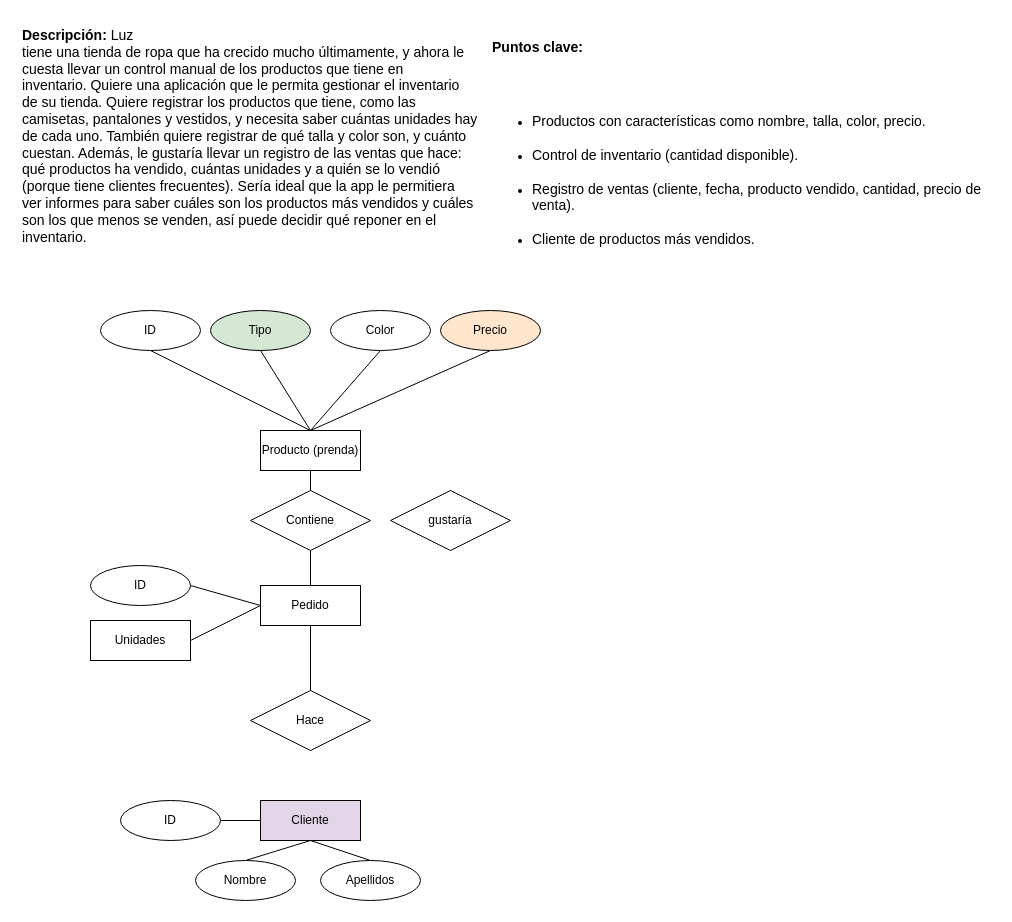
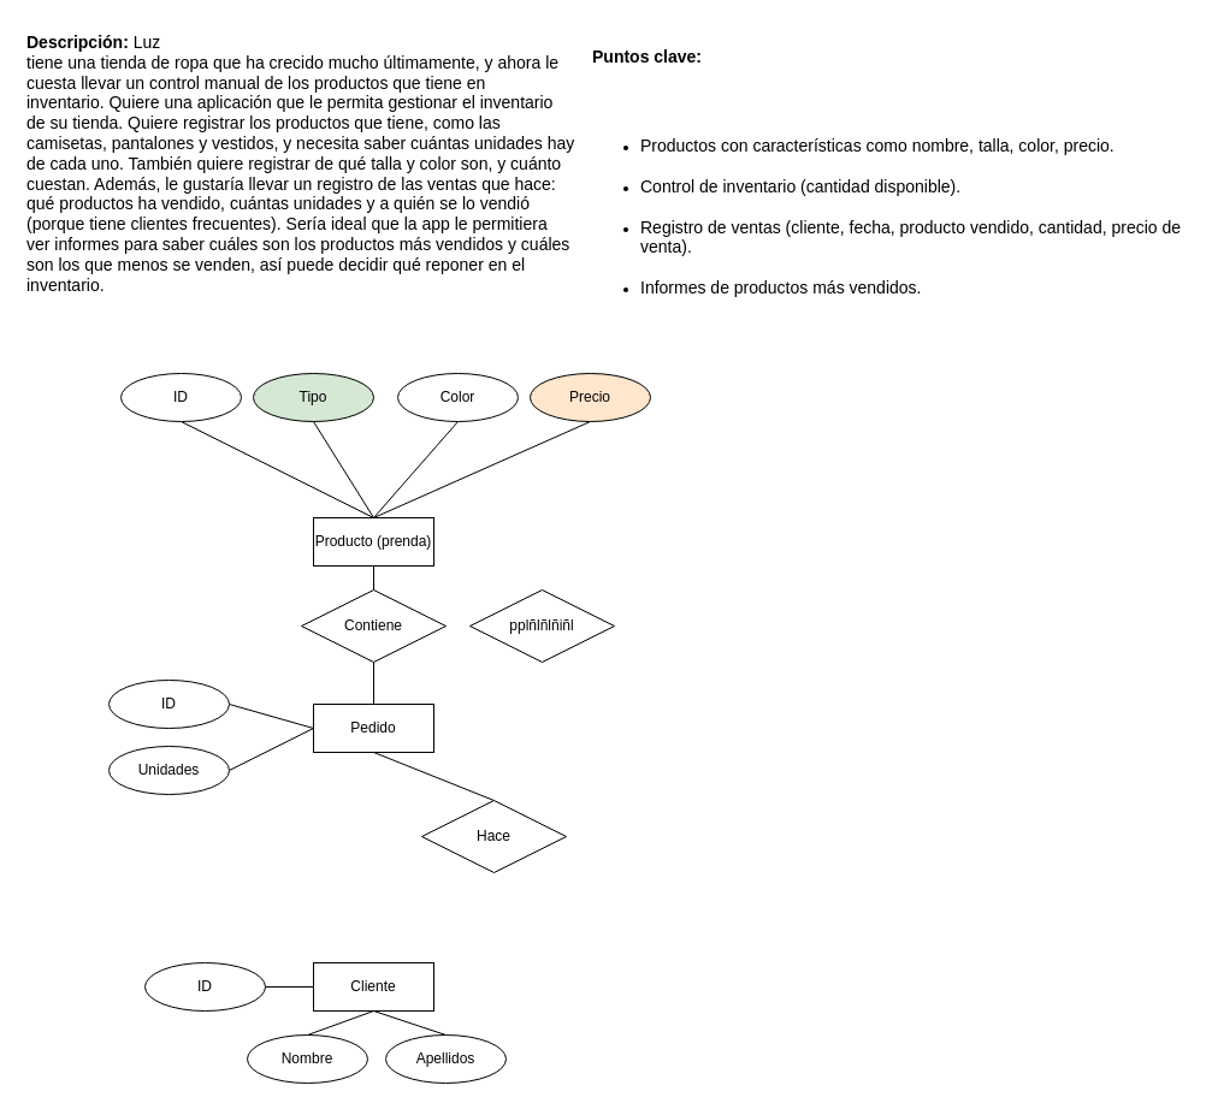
- <mxCell id="3" value="&lt;p id=&quot;yui_3_17_2_1_1758032268555_25&quot;&gt;&lt;strong&gt;&lt;font style=&quot;font-size: 14px;&quot;&gt;Puntos clave:&lt;/font&gt;&lt;/strong&gt;&lt;/p&gt;&lt;font style=&quot;font-size: 14px;&quot;&gt;&lt;br&gt;&lt;/font&gt;&lt;ul&gt;&lt;font style=&quot;font-size: 14px;&quot;&gt;&lt;br&gt;&lt;/font&gt;&lt;li&gt;&lt;font style=&quot;font-size: 14px;&quot;&gt;Productos con características como nombre, talla, color, precio.&lt;/font&gt;&lt;/li&gt;&lt;font style=&quot;font-size: 14px;&quot;&gt;&lt;br&gt;&lt;/font&gt;&lt;li&gt;&lt;font style=&quot;font-size: 14px;&quot;&gt;Control de inventario (cantidad disponible).&lt;/font&gt;&lt;/li&gt;&lt;font style=&quot;font-size: 14px;&quot;&gt;&lt;br&gt;&lt;/font&gt;&lt;li&gt;&lt;font style=&quot;font-size: 14px;&quot;&gt;Registro de ventas (cliente, fecha, producto vendido, cantidad, precio de venta).&lt;/font&gt;&lt;/li&gt;&lt;font style=&quot;font-size: 14px;&quot;&gt;&lt;br&gt;&lt;/font&gt;&lt;li&gt;&lt;font style=&quot;font-size: 14px;&quot;&gt;Cliente de productos más vendidos.&lt;/font&gt;&lt;/li&gt;&lt;br&gt;&lt;/ul&gt;" style="text;whiteSpace=wrap;html=1;" vertex="1" parent="1"><mxGeometry x="490" width="500" height="230" as="geometry" y="20" /></mxCell>
+ <mxCell id="3" value="&lt;p id=&quot;yui_3_17_2_1_1758032268555_25&quot;&gt;&lt;strong&gt;&lt;font style=&quot;font-size: 14px;&quot;&gt;Puntos clave:&lt;/font&gt;&lt;/strong&gt;&lt;/p&gt;&lt;font style=&quot;font-size: 14px;&quot;&gt;&lt;br&gt;&lt;/font&gt;&lt;ul&gt;&lt;font style=&quot;font-size: 14px;&quot;&gt;&lt;br&gt;&lt;/font&gt;&lt;li&gt;&lt;font style=&quot;font-size: 14px;&quot;&gt;Productos con características como nombre, talla, color, precio.&lt;/font&gt;&lt;/li&gt;&lt;font style=&quot;font-size: 14px;&quot;&gt;&lt;br&gt;&lt;/font&gt;&lt;li&gt;&lt;font style=&quot;font-size: 14px;&quot;&gt;Control de inventario (cantidad disponible).&lt;/font&gt;&lt;/li&gt;&lt;font style=&quot;font-size: 14px;&quot;&gt;&lt;br&gt;&lt;/font&gt;&lt;li&gt;&lt;font style=&quot;font-size: 14px;&quot;&gt;Registro de ventas (cliente, fecha, producto vendido, cantidad, precio de venta).&lt;/font&gt;&lt;/li&gt;&lt;font style=&quot;font-size: 14px;&quot;&gt;&lt;br&gt;&lt;/font&gt;&lt;li&gt;&lt;font style=&quot;font-size: 14px;&quot;&gt;Informes de productos más vendidos.&lt;/font&gt;&lt;/li&gt;&lt;br&gt;&lt;/ul&gt;" style="text;whiteSpace=wrap;html=1;" vertex="1" parent="1"><mxGeometry x="490" width="500" height="230" as="geometry" y="20" /></mxCell>
- <mxCell id="30" value="gustaría" style="shape=rhombus;perimeter=rhombusPerimeter;whiteSpace=wrap;html=1;align=center;" vertex="1" parent="1"><mxGeometry x="390" y="490" width="120" height="60" as="geometry" /></mxCell>
+ <mxCell id="30" value="pplñlñlñiñl" style="shape=rhombus;perimeter=rhombusPerimeter;whiteSpace=wrap;html=1;align=center;" vertex="1" parent="1"><mxGeometry x="390" y="490" width="120" height="60" as="geometry" /></mxCell>
- <mxCell id="25" value="Unidades" style="whiteSpace=wrap;html=1;align=center;rounded=0;" vertex="1" parent="1"><mxGeometry x="90" y="620" width="100" height="40" as="geometry" /></mxCell>
+ <mxCell id="25" value="Unidades" style="ellipse;whiteSpace=wrap;html=1;align=center;" vertex="1" parent="1"><mxGeometry x="90" y="620" width="100" height="40" as="geometry" /></mxCell>
- <mxCell id="23" value="Hace" style="shape=rhombus;perimeter=rhombusPerimeter;whiteSpace=wrap;html=1;align=center;" vertex="1" parent="1"><mxGeometry x="250" y="690" width="120" height="60" as="geometry" /></mxCell>
+ <mxCell id="23" value="Hace" style="shape=rhombus;perimeter=rhombusPerimeter;whiteSpace=wrap;html=1;align=center;" vertex="1" parent="1"><mxGeometry x="350" y="665" width="120" height="60" as="geometry" /></mxCell>
- <mxCell id="14" value="Cliente" style="whiteSpace=wrap;html=1;align=center;fillColor=#e1d5e7;" vertex="1" parent="1"><mxGeometry x="260" y="800" width="100" height="40" as="geometry" /></mxCell>
+ <mxCell id="14" value="Cliente" style="whiteSpace=wrap;html=1;align=center;" vertex="1" parent="1"><mxGeometry x="260" y="800" width="100" height="40" as="geometry" /></mxCell>
- <mxCell id="27" value="Nombre" style="ellipse;whiteSpace=wrap;html=1;align=center;" vertex="1" parent="1"><mxGeometry x="195" y="860" width="100" height="40" as="geometry" /></mxCell>
+ <mxCell id="27" value="Nombre" style="ellipse;whiteSpace=wrap;html=1;align=center;" vertex="1" parent="1"><mxGeometry x="205" y="860" width="100" height="40" as="geometry" /></mxCell>
